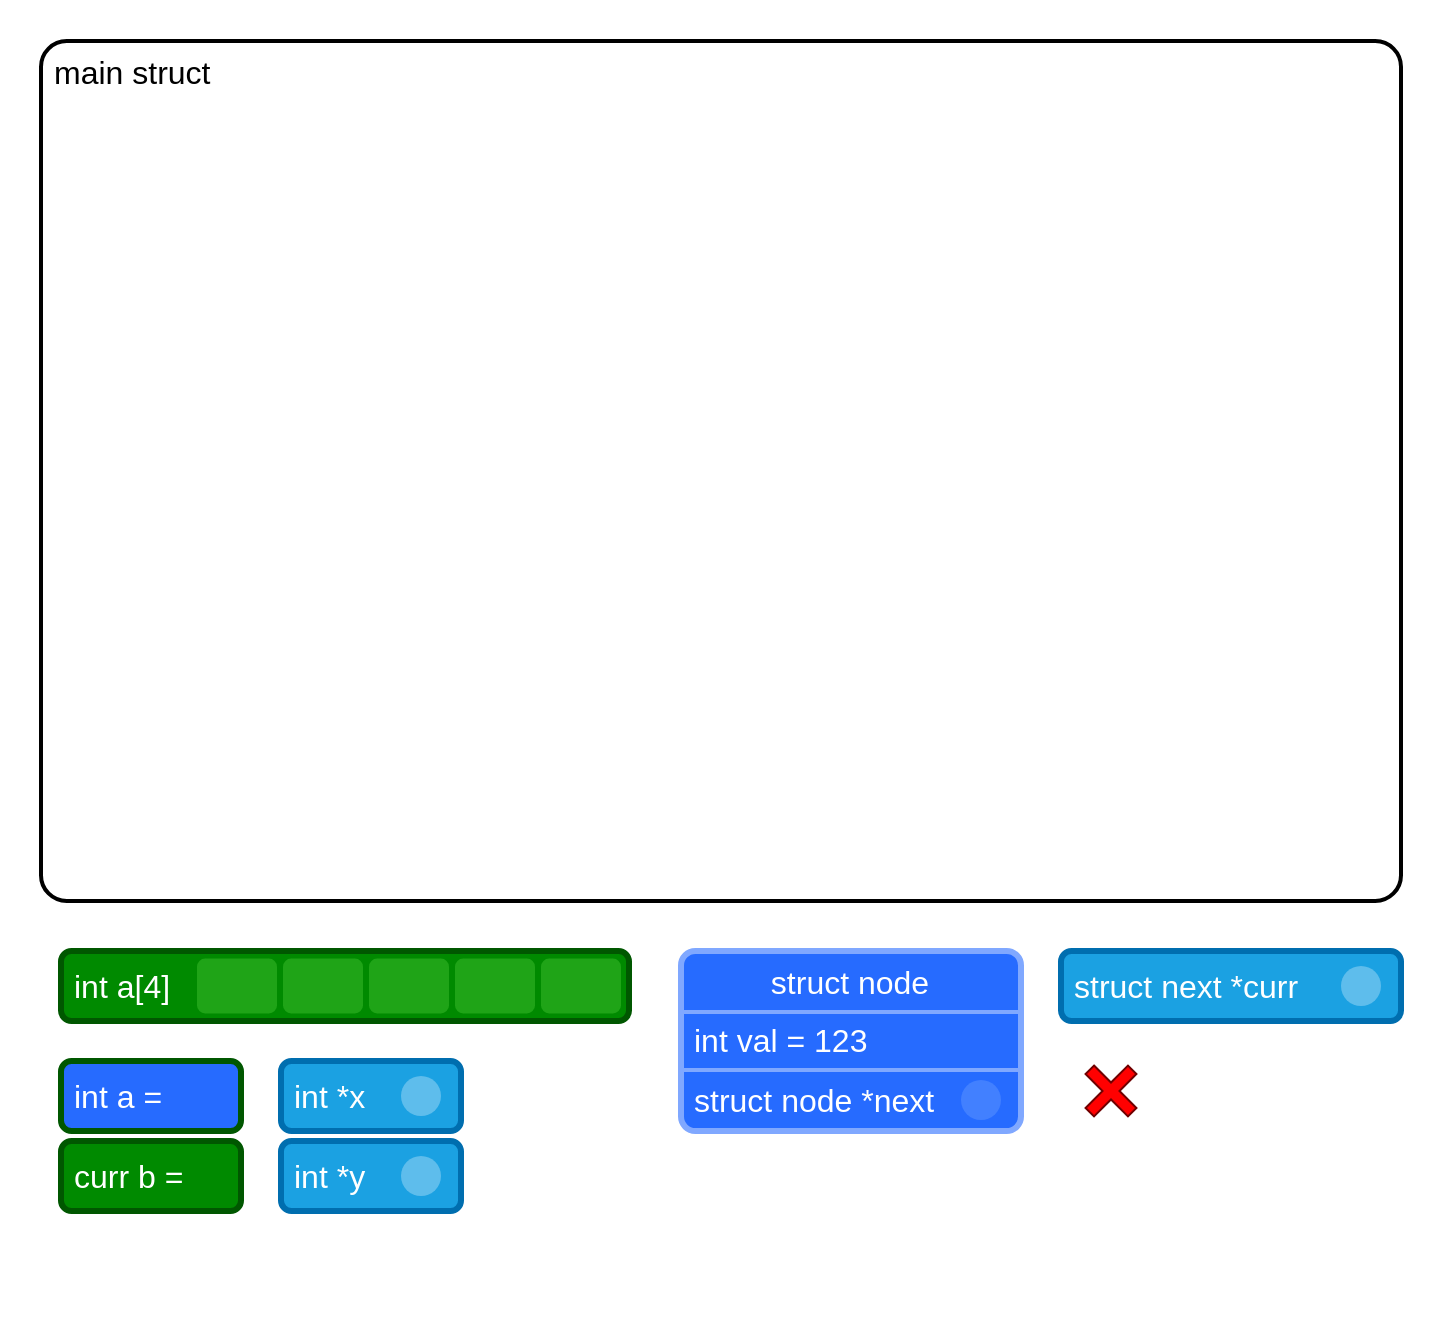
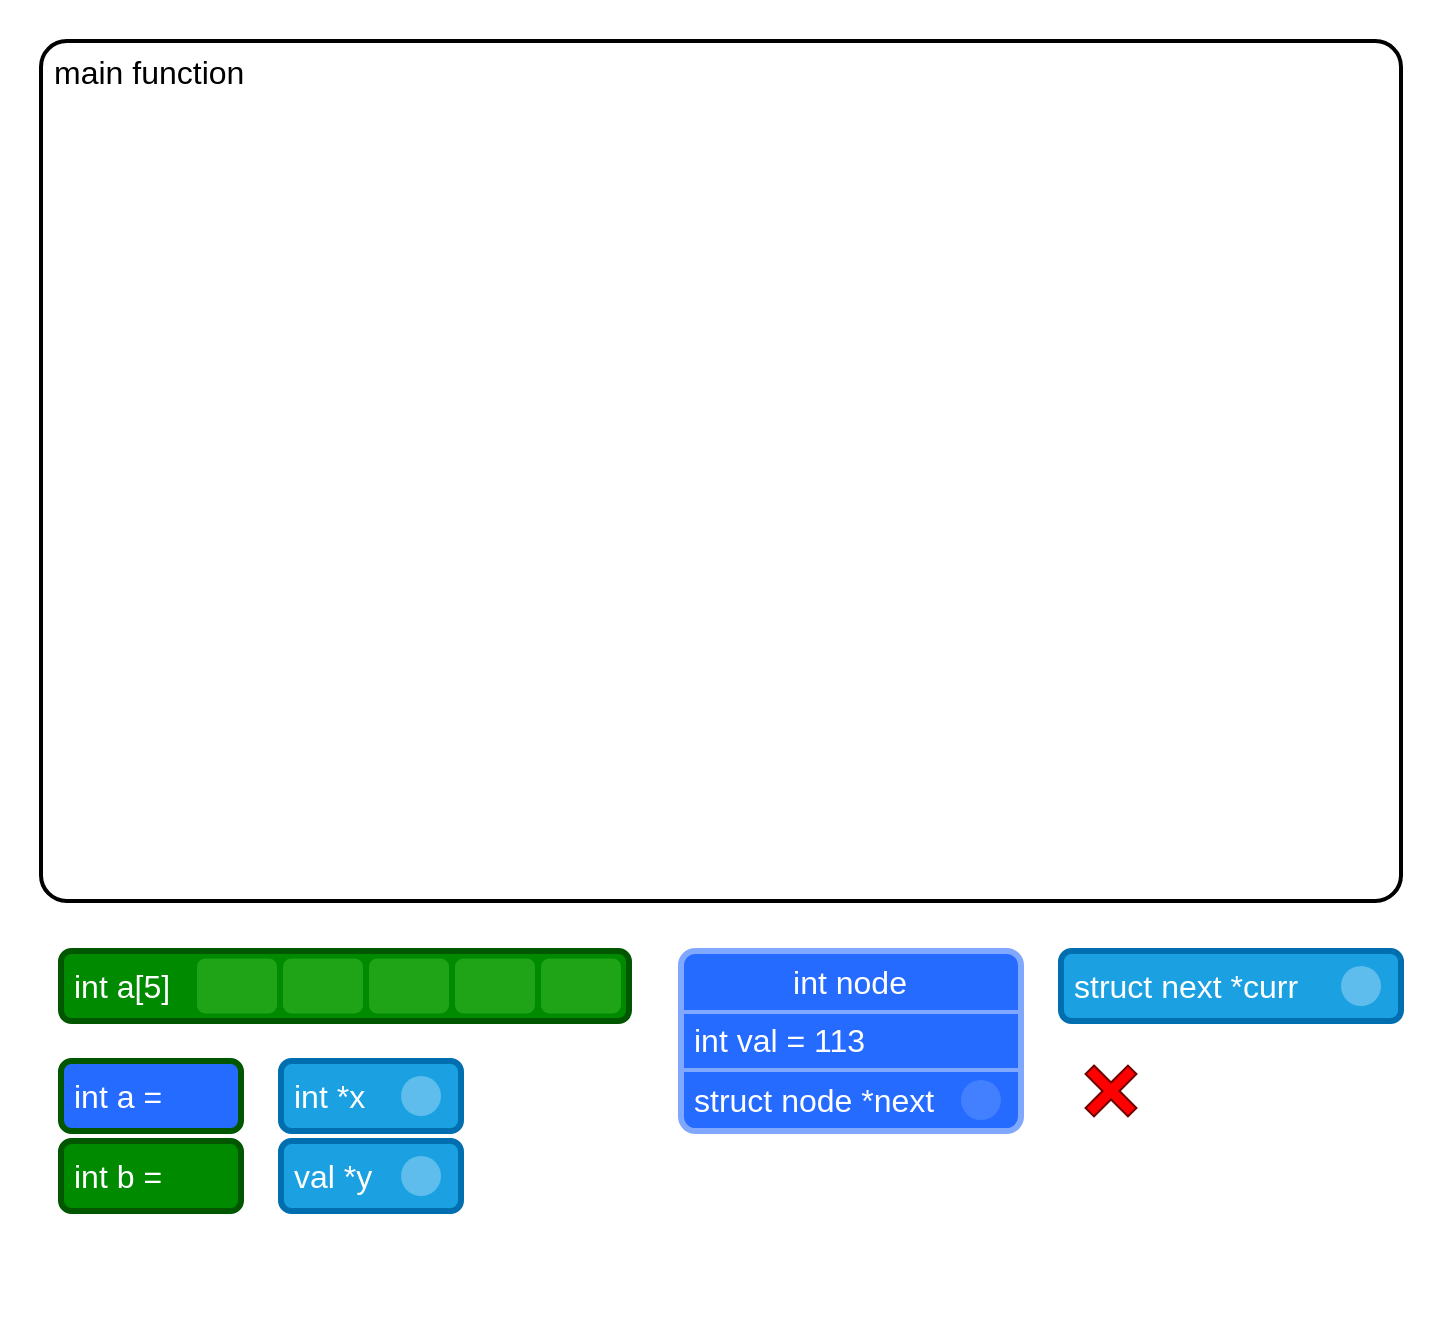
- <mxCell id="2" value="main struct" style="rounded=1;whiteSpace=wrap;html=1;verticalAlign=top;align=left;spacingLeft=5;strokeWidth=2;fontSize=16;arcSize=3;" parent="1" vertex="1"><mxGeometry x="20" y="20" width="680" height="430" as="geometry" /></mxCell>
+ <mxCell id="2" value="main function" style="rounded=1;whiteSpace=wrap;html=1;verticalAlign=top;align=left;spacingLeft=5;strokeWidth=2;fontSize=16;arcSize=3;" parent="1" vertex="1"><mxGeometry x="20" y="20" width="680" height="430" as="geometry" /></mxCell>
- <mxCell id="9" value="struct node" style="rounded=1;whiteSpace=wrap;html=1;strokeWidth=3;fillColor=#266bff;fontColor=#FFFFFF;strokeColor=#80a8ff;fontSize=16;arcSize=8;verticalAlign=top;" parent="8" vertex="1"><mxGeometry width="170" height="90" as="geometry" /></mxCell>
+ <mxCell id="9" value="int node" style="rounded=1;whiteSpace=wrap;html=1;strokeWidth=3;fillColor=#266bff;fontColor=#FFFFFF;strokeColor=#80a8ff;fontSize=16;arcSize=8;verticalAlign=top;" parent="8" vertex="1"><mxGeometry width="170" height="90" as="geometry" /></mxCell>
- <mxCell id="18" value="int a[4]" style="rounded=1;whiteSpace=wrap;html=1;strokeWidth=3;fillColor=#008a00;fontColor=#ffffff;strokeColor=#005700;fontSize=16;align=left;spacingLeft=5;" parent="17" vertex="1"><mxGeometry width="284" height="35" as="geometry" /></mxCell>
+ <mxCell id="18" value="int a[5]" style="rounded=1;whiteSpace=wrap;html=1;strokeWidth=3;fillColor=#008a00;fontColor=#ffffff;strokeColor=#005700;fontSize=16;align=left;spacingLeft=5;" parent="17" vertex="1"><mxGeometry width="284" height="35" as="geometry" /></mxCell>
- <mxCell id="11" value="int val = 123" style="rounded=0;whiteSpace=wrap;html=1;fontFamily=Helvetica;fontSize=16;fontColor=#ffffff;fillColor=none;strokeWidth=2;strokeColor=#80a8ff;align=left;spacingLeft=5;" parent="10" vertex="1"><mxGeometry width="170" height="29" as="geometry" /></mxCell>
+ <mxCell id="11" value="int val = 113" style="rounded=0;whiteSpace=wrap;html=1;fontFamily=Helvetica;fontSize=16;fontColor=#ffffff;fillColor=none;strokeWidth=2;strokeColor=#80a8ff;align=left;spacingLeft=5;" parent="10" vertex="1"><mxGeometry width="170" height="29" as="geometry" /></mxCell>
- <mxCell id="26" value="curr b = " style="rounded=1;whiteSpace=wrap;html=1;strokeWidth=3;fillColor=#008a00;fontColor=#ffffff;strokeColor=#005700;fontSize=16;align=left;spacingLeft=5;" vertex="1" parent="25"><mxGeometry width="90" height="35" as="geometry" /></mxCell>
+ <mxCell id="26" value="int b = " style="rounded=1;whiteSpace=wrap;html=1;strokeWidth=3;fillColor=#008a00;fontColor=#ffffff;strokeColor=#005700;fontSize=16;align=left;spacingLeft=5;" vertex="1" parent="25"><mxGeometry width="90" height="35" as="geometry" /></mxCell>
- <mxCell id="29" value="int *y" style="rounded=1;whiteSpace=wrap;html=1;strokeWidth=3;fillColor=#1ba1e2;fontColor=#ffffff;strokeColor=#006EAF;fontSize=16;align=left;spacingLeft=5;" vertex="1" parent="28"><mxGeometry width="90" height="35" as="geometry" /></mxCell>
+ <mxCell id="29" value="val *y" style="rounded=1;whiteSpace=wrap;html=1;strokeWidth=3;fillColor=#1ba1e2;fontColor=#ffffff;strokeColor=#006EAF;fontSize=16;align=left;spacingLeft=5;" vertex="1" parent="28"><mxGeometry width="90" height="35" as="geometry" /></mxCell>
